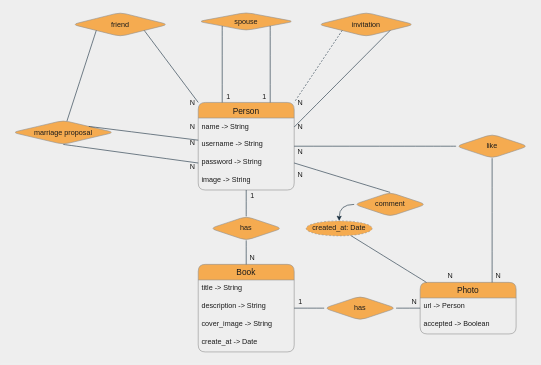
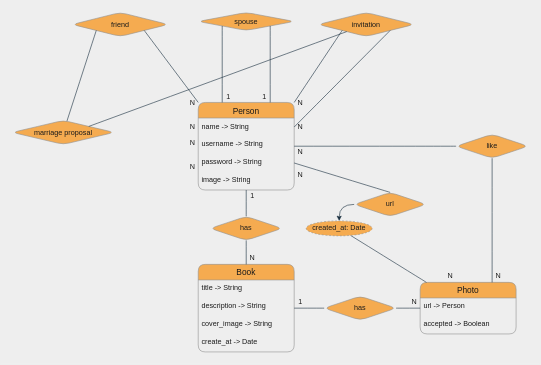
- <mxCell id="18" value="" style="endArrow=none;html=1;exitX=0;exitY=1;exitDx=0;exitDy=0;entryX=1;entryY=0;entryDx=0;entryDy=0;curved=1;strokeColor=#182E3E;fontColor=#1A1A1A;labelBackgroundColor=#EEEEEE;dashed=1;" edge="1" parent="1" source="17" target="2"><mxGeometry relative="1" as="geometry"><mxPoint x="590" y="70" as="sourcePoint" /><mxPoint x="500" y="221" as="targetPoint" /></mxGeometry></mxCell>
+ <mxCell id="18" value="" style="endArrow=none;html=1;exitX=0;exitY=1;exitDx=0;exitDy=0;entryX=1;entryY=0;entryDx=0;entryDy=0;curved=1;strokeColor=#182E3E;fontColor=#1A1A1A;labelBackgroundColor=#EEEEEE;" edge="1" parent="1" source="17" target="2"><mxGeometry relative="1" as="geometry"><mxPoint x="590" y="70" as="sourcePoint" /><mxPoint x="500" y="221" as="targetPoint" /></mxGeometry></mxCell>
- <mxCell id="53" value="" style="endArrow=none;html=1;exitX=1;exitY=0;exitDx=0;exitDy=0;curved=1;strokeColor=#182E3E;fontColor=#1A1A1A;labelBackgroundColor=#EEEEEE;" edge="1" parent="1" source="52" target="2"><mxGeometry relative="1" as="geometry"><mxPoint x="115" y="129.5" as="sourcePoint" /><mxPoint x="285" y="290.5" as="targetPoint" /></mxGeometry></mxCell>
+ <mxCell id="53" value="" style="endArrow=none;html=1;exitX=1;exitY=0;exitDx=0;exitDy=0;curved=1;strokeColor=#182E3E;fontColor=#1A1A1A;labelBackgroundColor=#EEEEEE;" edge="1" parent="1" source="52" target="17"><mxGeometry relative="1" as="geometry"><mxPoint x="115" y="129.5" as="sourcePoint" /><mxPoint x="285" y="290.5" as="targetPoint" /></mxGeometry></mxCell>
- <mxCell id="54" value="" style="endArrow=none;html=1;curved=1;strokeColor=#182E3E;fontColor=#1A1A1A;labelBackgroundColor=#EEEEEE;entryX=0;entryY=0.5;entryDx=0;entryDy=0;exitX=0.5;exitY=1;exitDx=0;exitDy=0;" edge="1" parent="1" source="52" target="5"><mxGeometry relative="1" as="geometry"><mxPoint x="115" y="268" as="sourcePoint" /><mxPoint x="340" y="256.934" as="targetPoint" /></mxGeometry></mxCell>
- <mxCell id="46" value="comment" style="shape=rhombus;perimeter=rhombusPerimeter;whiteSpace=wrap;html=1;align=center;rounded=1;fillColor=#F5AB50;strokeColor=#909090;fontColor=#1A1A1A;" vertex="1" parent="1"><mxGeometry x="590" y="320" width="120" height="40" as="geometry" /></mxCell>
+ <mxCell id="46" value="url" style="shape=rhombus;perimeter=rhombusPerimeter;whiteSpace=wrap;html=1;align=center;rounded=1;fillColor=#F5AB50;strokeColor=#909090;fontColor=#1A1A1A;" vertex="1" parent="1"><mxGeometry x="590" y="320" width="120" height="40" as="geometry" /></mxCell>
